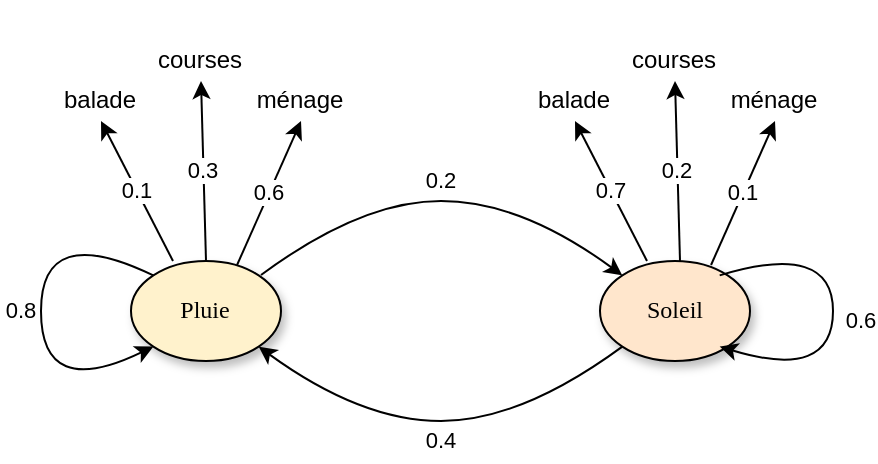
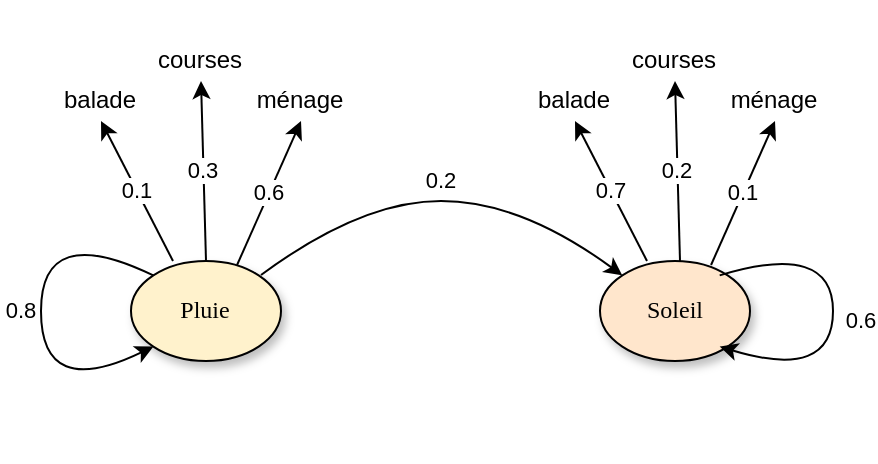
- <mxCell id="5" value="0.4" style="curved=1;endArrow=classic;html=1;exitX=0;exitY=1;exitDx=0;exitDy=0;entryX=1;entryY=1;entryDx=0;entryDy=0;" edge="1" parent="1" source="2" target="3"><mxGeometry x="-0.002" y="10" width="50" height="50" relative="1" as="geometry"><mxPoint x="70" y="250" as="sourcePoint" /><mxPoint x="120" y="200" as="targetPoint" /><Array as="points"><mxPoint x="260" y="210" /><mxPoint x="180" y="210" /></Array><mxPoint as="offset" /></mxGeometry></mxCell>
